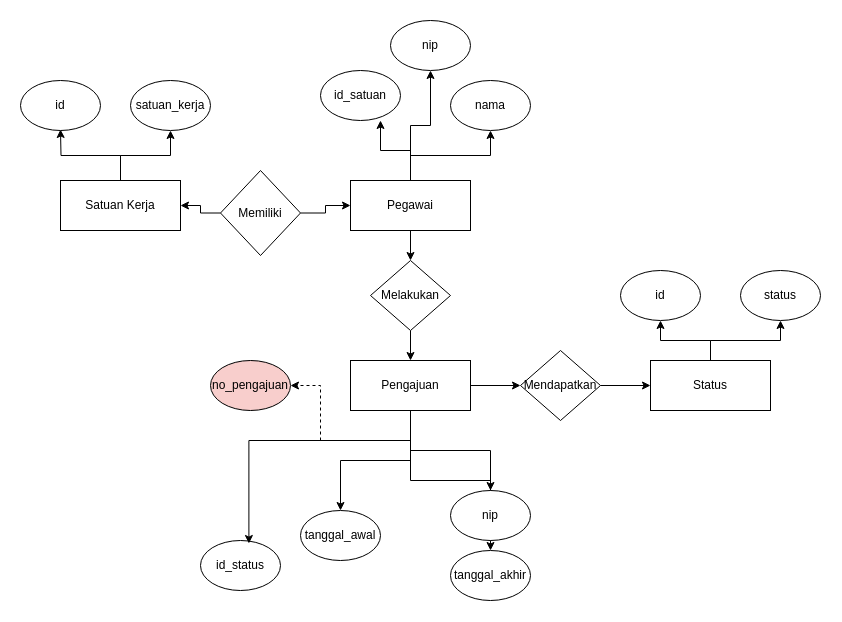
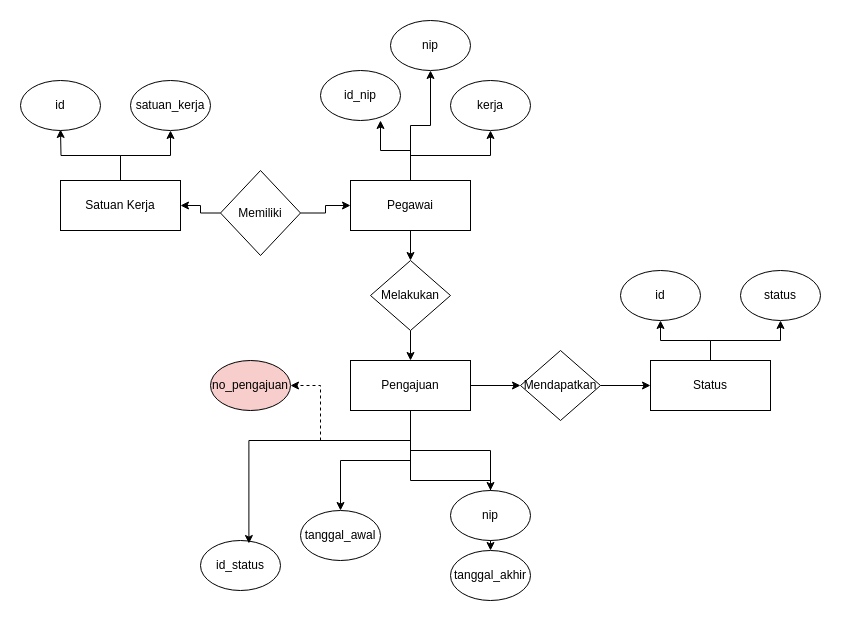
- <mxCell id="27" value="id_satuan" style="ellipse;whiteSpace=wrap;html=1;" vertex="1" parent="1"><mxGeometry x="320" y="70" width="80" height="50" as="geometry" /></mxCell>
+ <mxCell id="27" value="id_nip" style="ellipse;whiteSpace=wrap;html=1;" vertex="1" parent="1"><mxGeometry x="320" y="70" width="80" height="50" as="geometry" /></mxCell>
- <mxCell id="28" value="nama" style="ellipse;whiteSpace=wrap;html=1;" vertex="1" parent="1"><mxGeometry x="450" y="80" width="80" height="50" as="geometry" /></mxCell>
+ <mxCell id="28" value="kerja" style="ellipse;whiteSpace=wrap;html=1;" vertex="1" parent="1"><mxGeometry x="450" y="80" width="80" height="50" as="geometry" /></mxCell>
